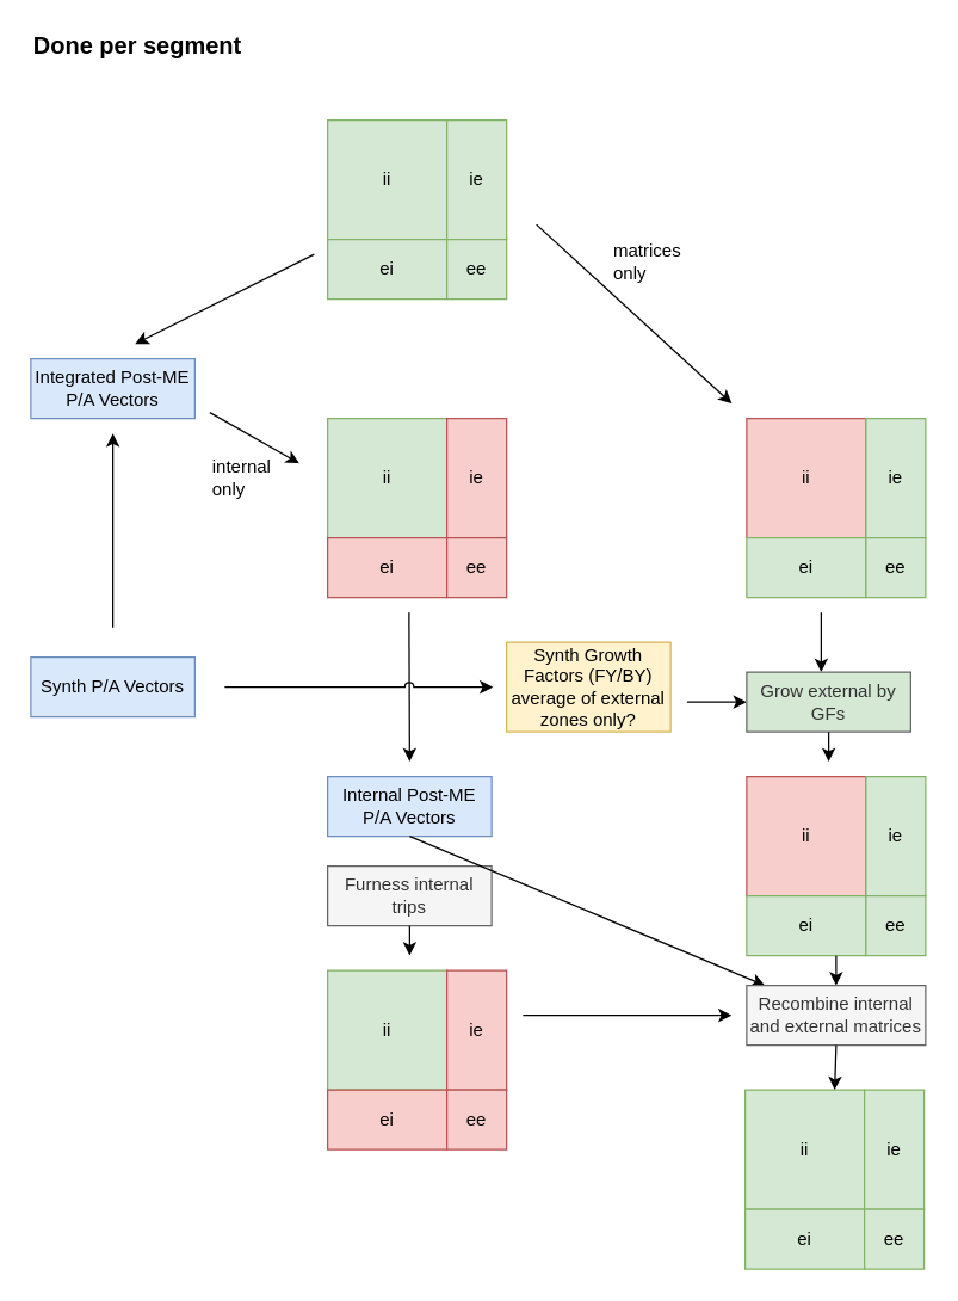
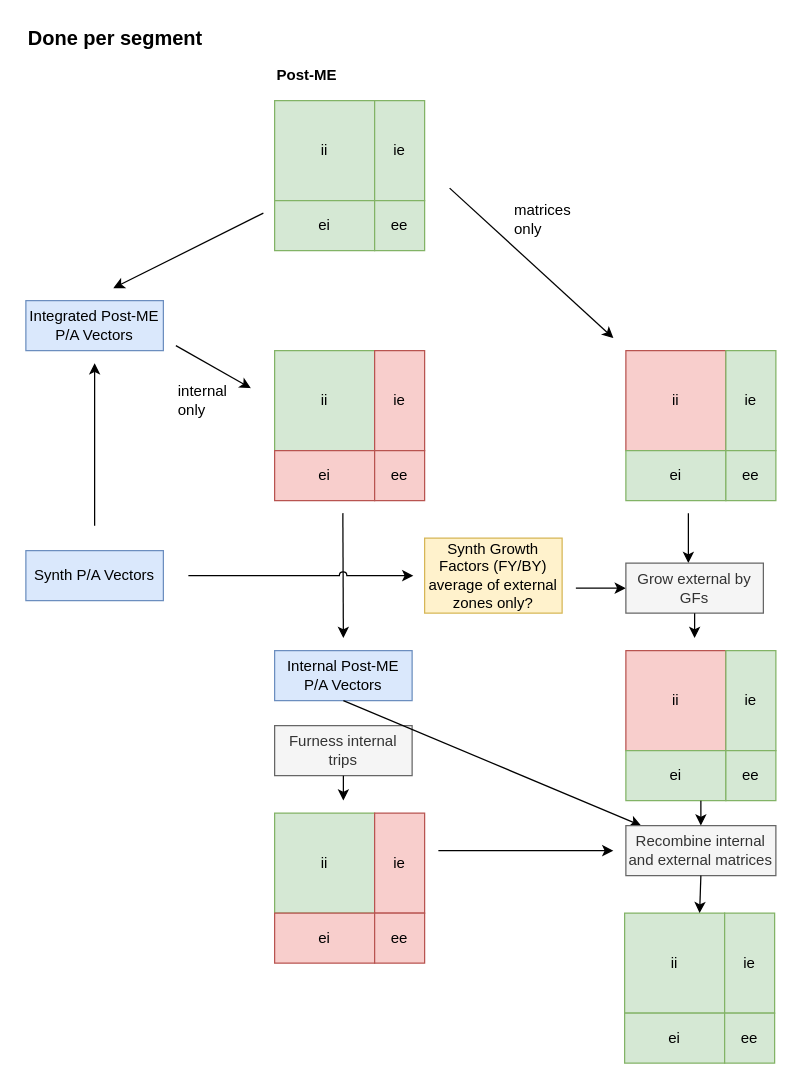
+ <mxCell id="6" value="&lt;b&gt;Post-ME&lt;/b&gt;" style="text;html=1;strokeColor=none;fillColor=none;align=left;verticalAlign=middle;whiteSpace=wrap;rounded=0;" vertex="1" parent="1"><mxGeometry x="219" y="50" width="60" height="20" as="geometry" /></mxCell>
- <mxCell id="31" value="Grow external by GFs" style="rounded=0;whiteSpace=wrap;html=1;align=center;fillColor=#d5e8d4;strokeColor=#666666;fontColor=#333333;" vertex="1" parent="1"><mxGeometry x="500" y="450" width="110" height="40" as="geometry" /></mxCell>
+ <mxCell id="31" value="Grow external by GFs" style="rounded=0;whiteSpace=wrap;html=1;align=center;fillColor=#f5f5f5;strokeColor=#666666;fontColor=#333333;" vertex="1" parent="1"><mxGeometry x="500" y="450" width="110" height="40" as="geometry" /></mxCell>
